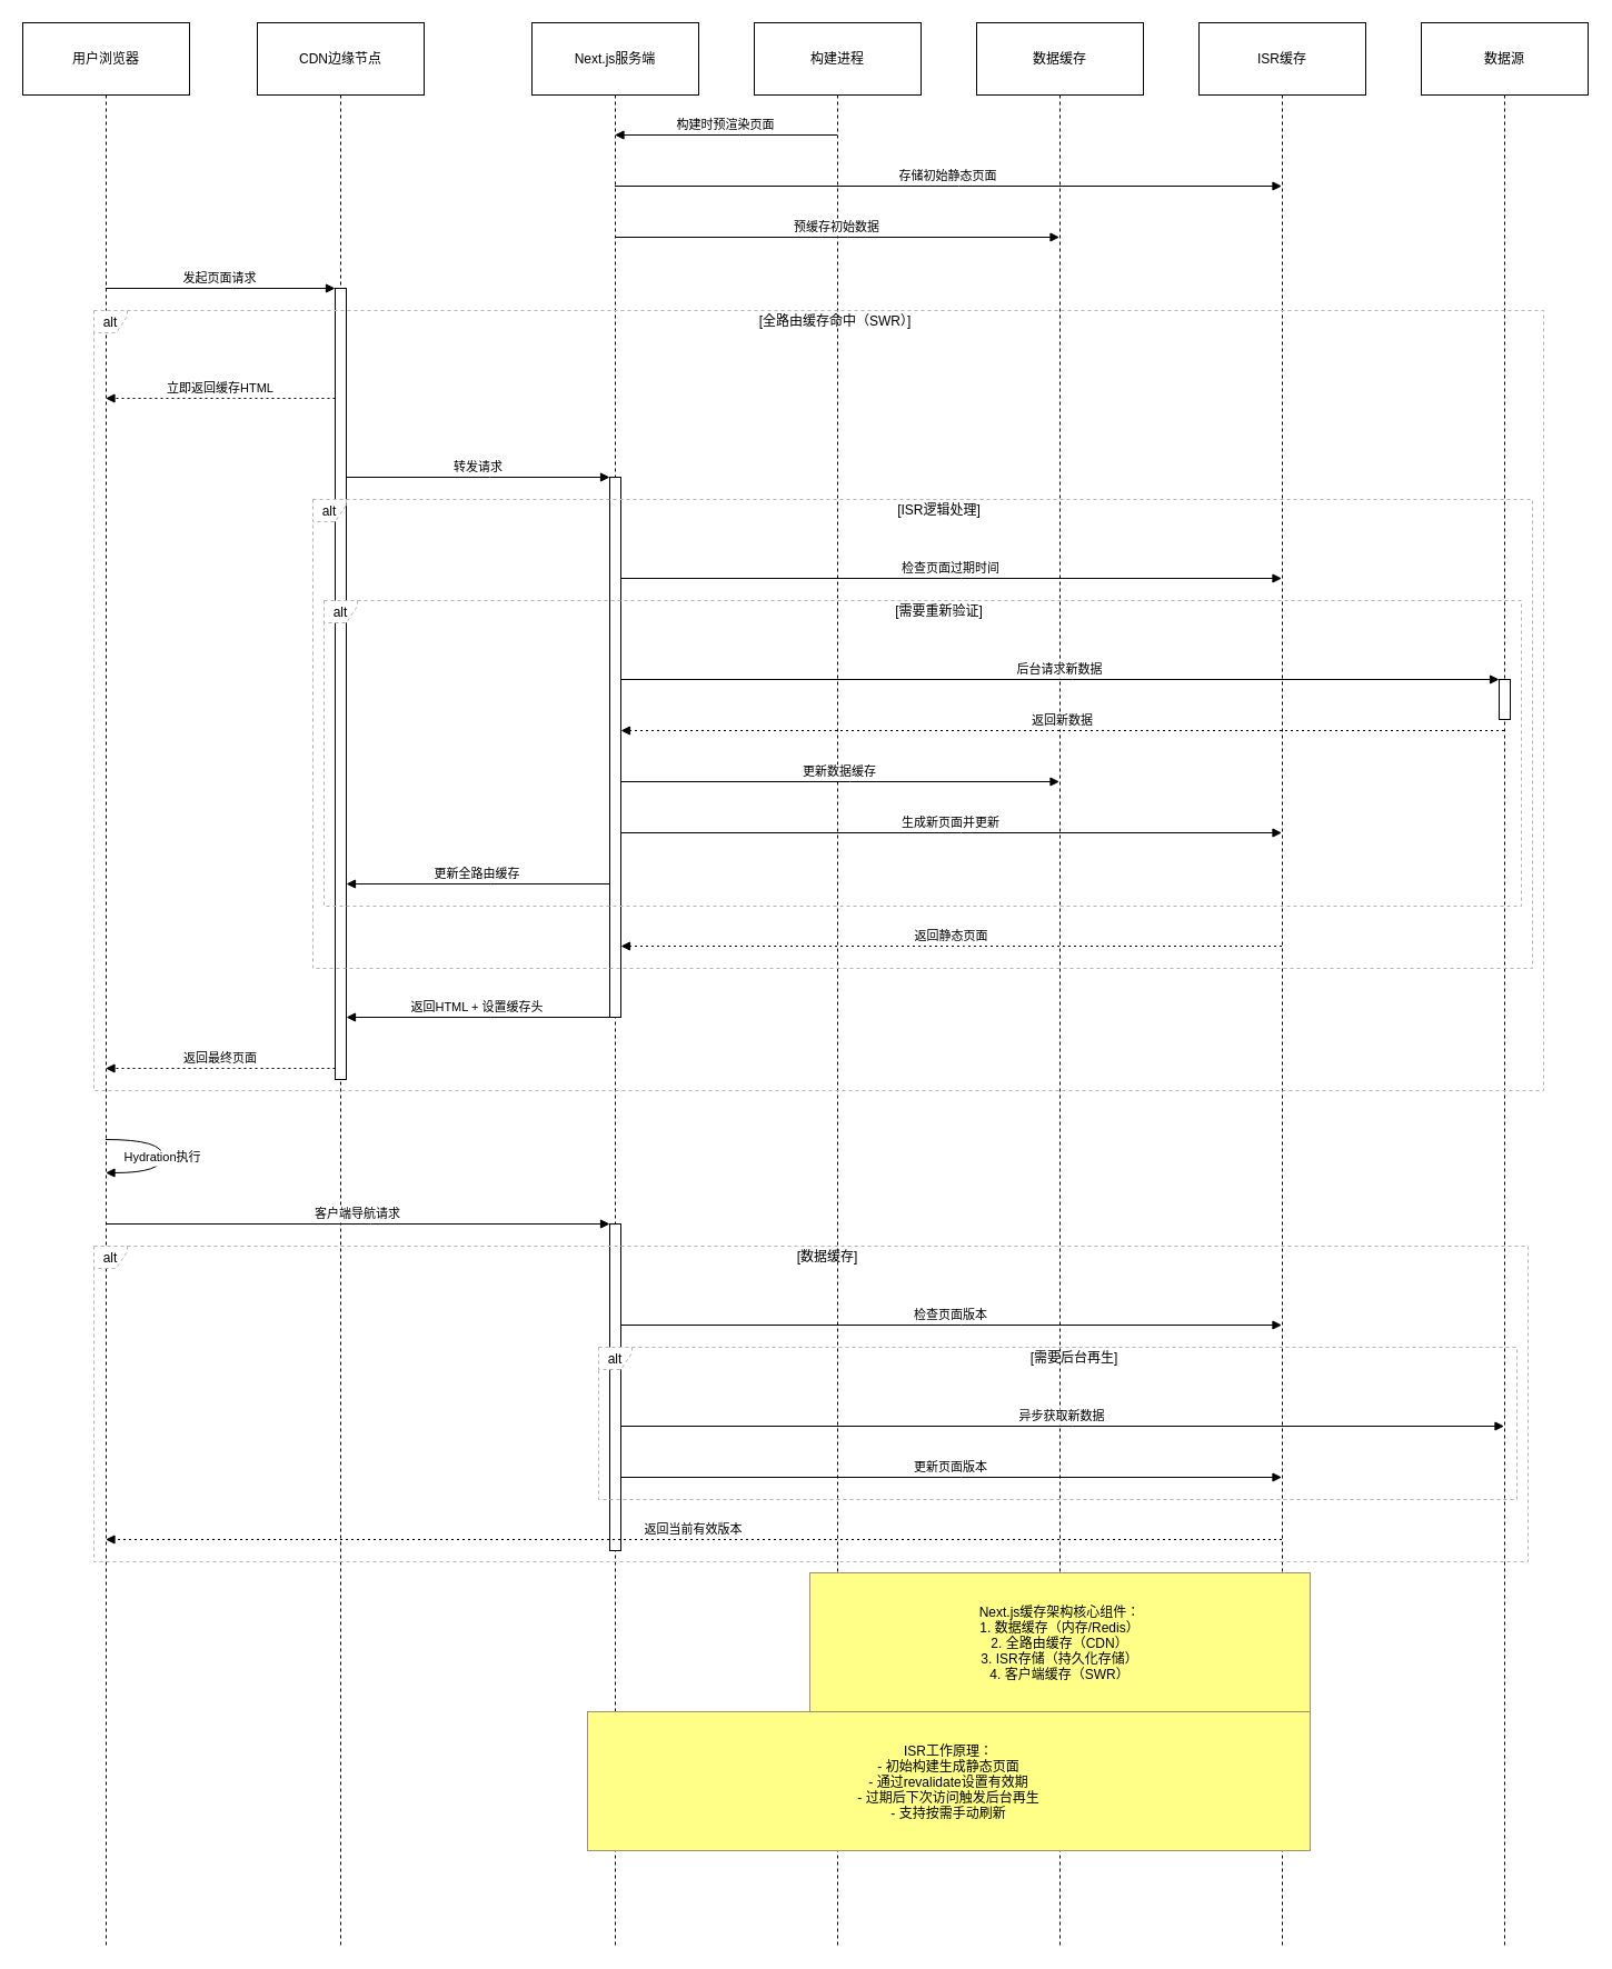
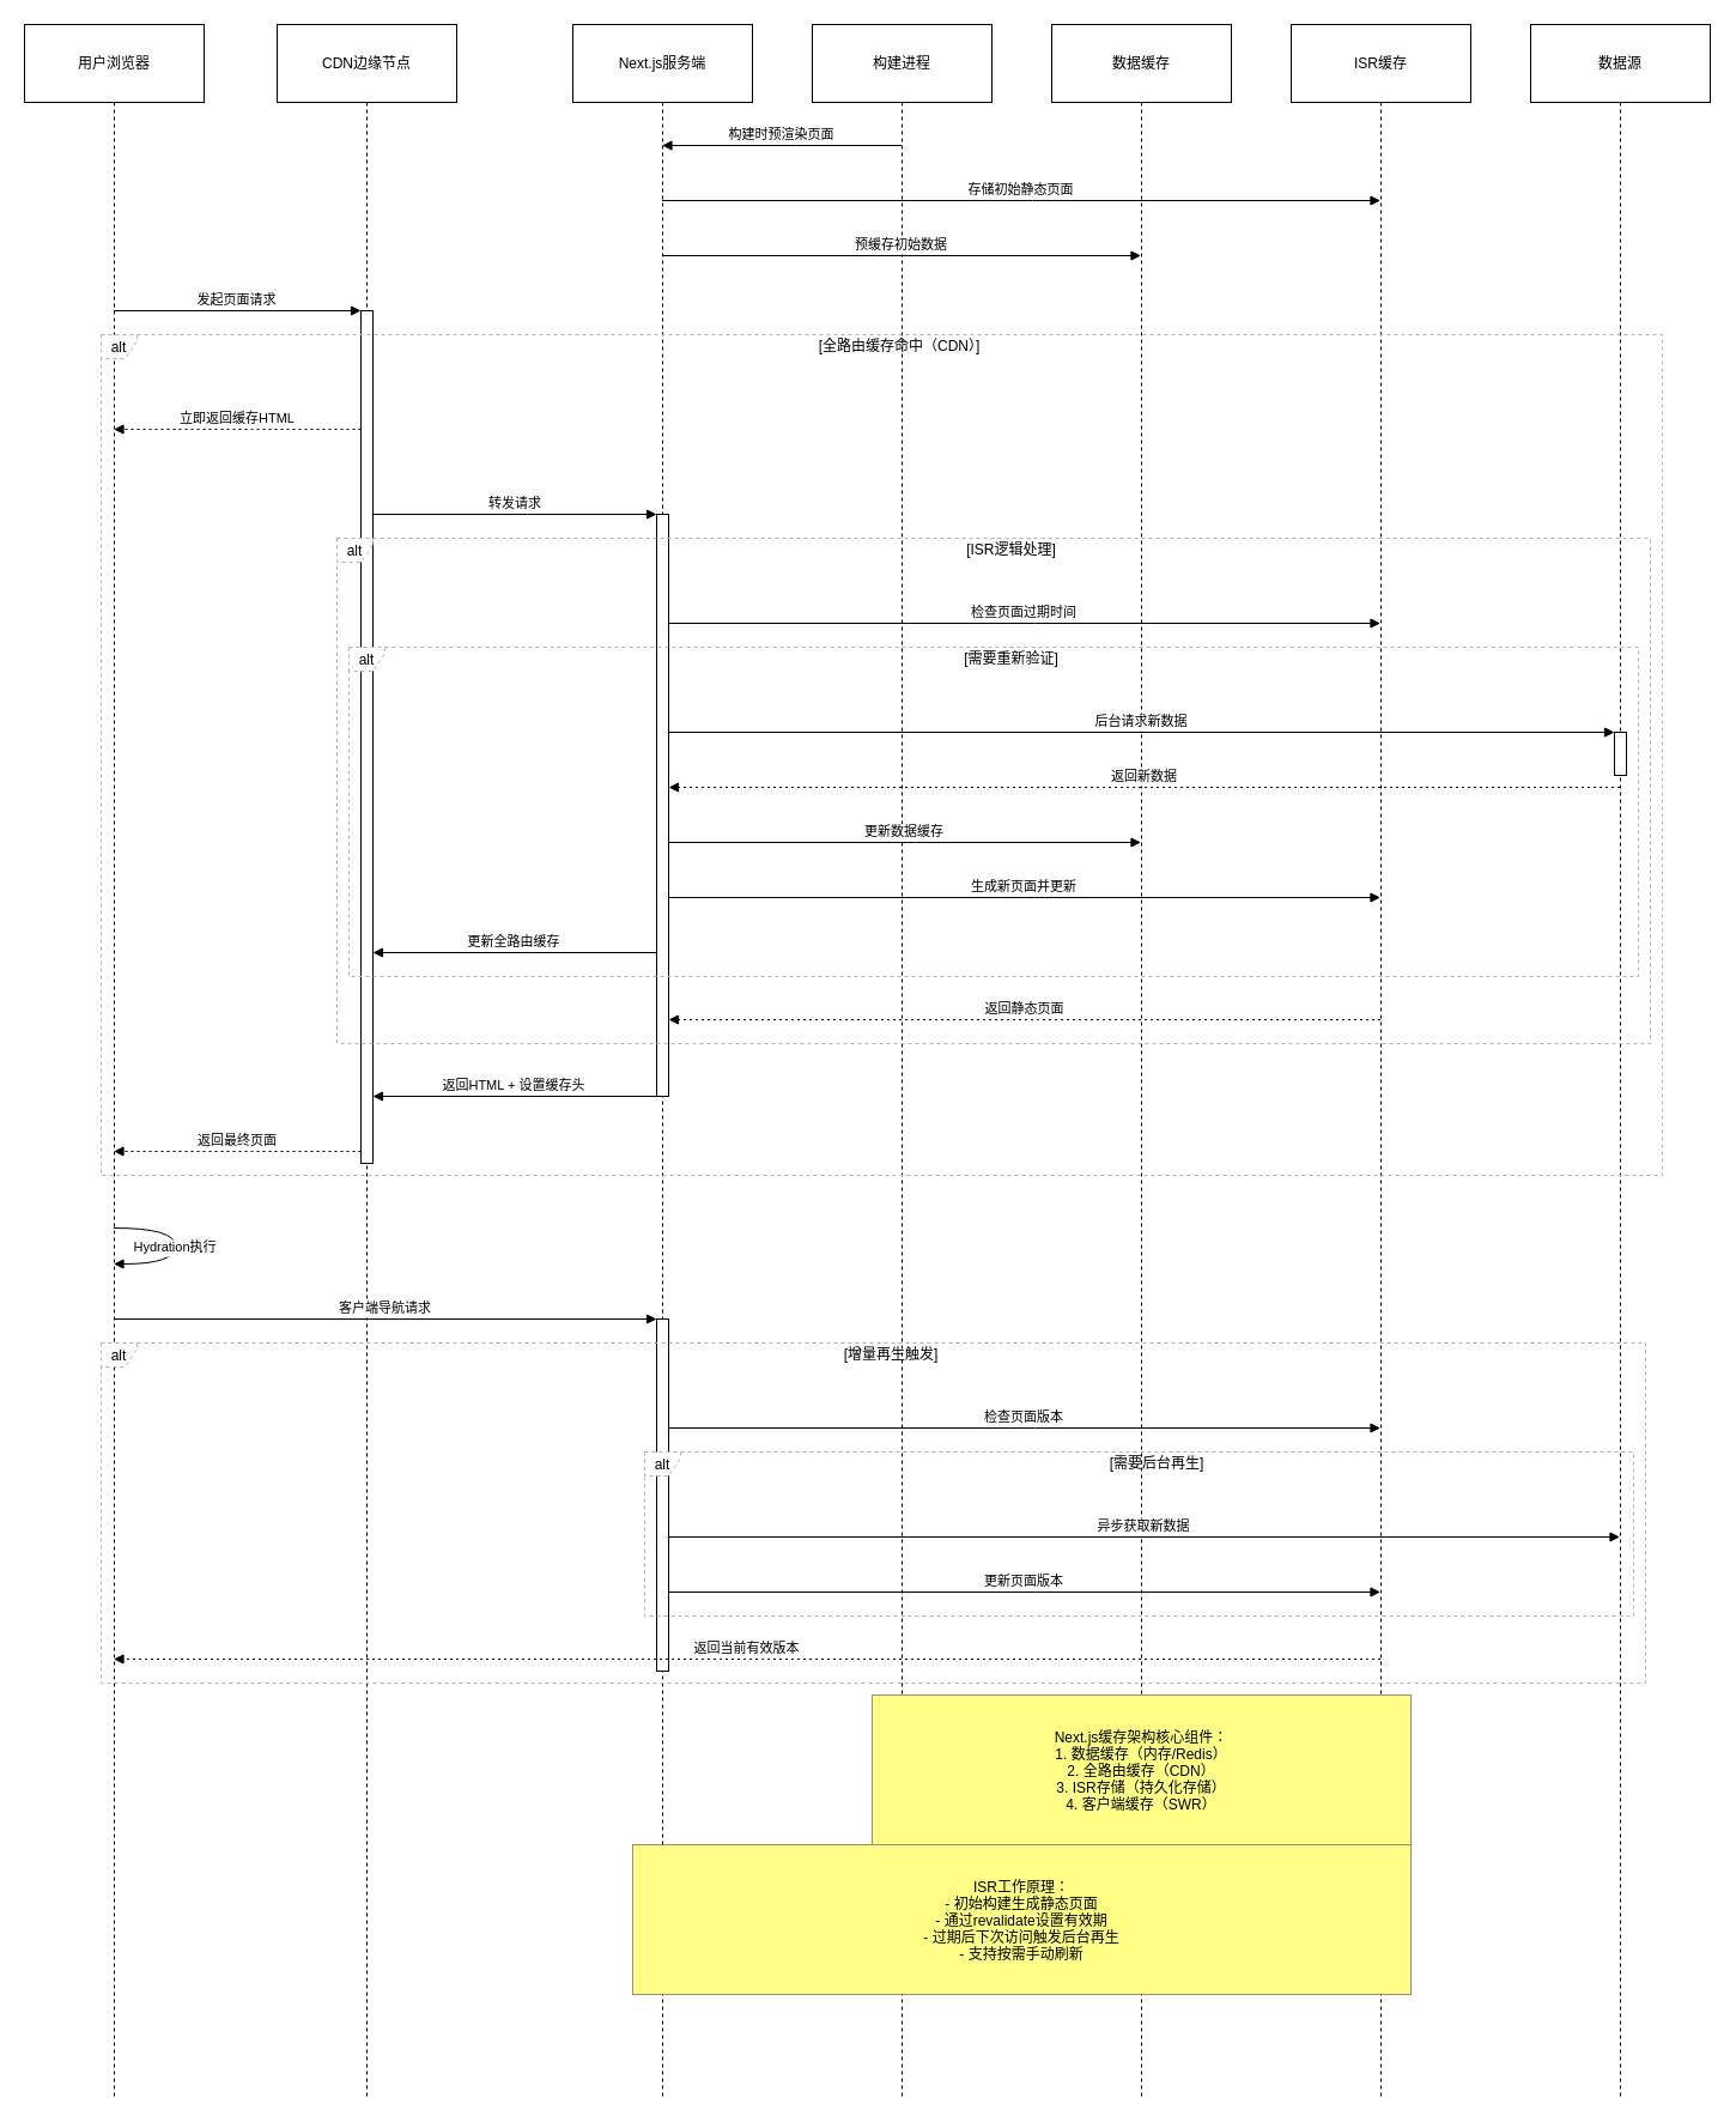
- <mxCell id="18" value="[全路由缓存命中（SWR）]" style="text;strokeColor=none;fillColor=none;align=center;verticalAlign=middle;whiteSpace=wrap;" vertex="1" parent="17"><mxGeometry x="30" width="1274" height="20" as="geometry" /></mxCell>
+ <mxCell id="18" value="[全路由缓存命中（CDN）]" style="text;strokeColor=none;fillColor=none;align=center;verticalAlign=middle;whiteSpace=wrap;" vertex="1" parent="17"><mxGeometry x="30" width="1274" height="20" as="geometry" /></mxCell>
- <mxCell id="23" value="[数据缓存]" style="text;strokeColor=none;fillColor=none;align=center;verticalAlign=middle;whiteSpace=wrap;" vertex="1" parent="22"><mxGeometry x="30" width="1260" height="20" as="geometry" /></mxCell>
+ <mxCell id="23" value="[增量再生触发]" style="text;strokeColor=none;fillColor=none;align=center;verticalAlign=middle;whiteSpace=wrap;" vertex="1" parent="22"><mxGeometry x="30" width="1260" height="20" as="geometry" /></mxCell>
